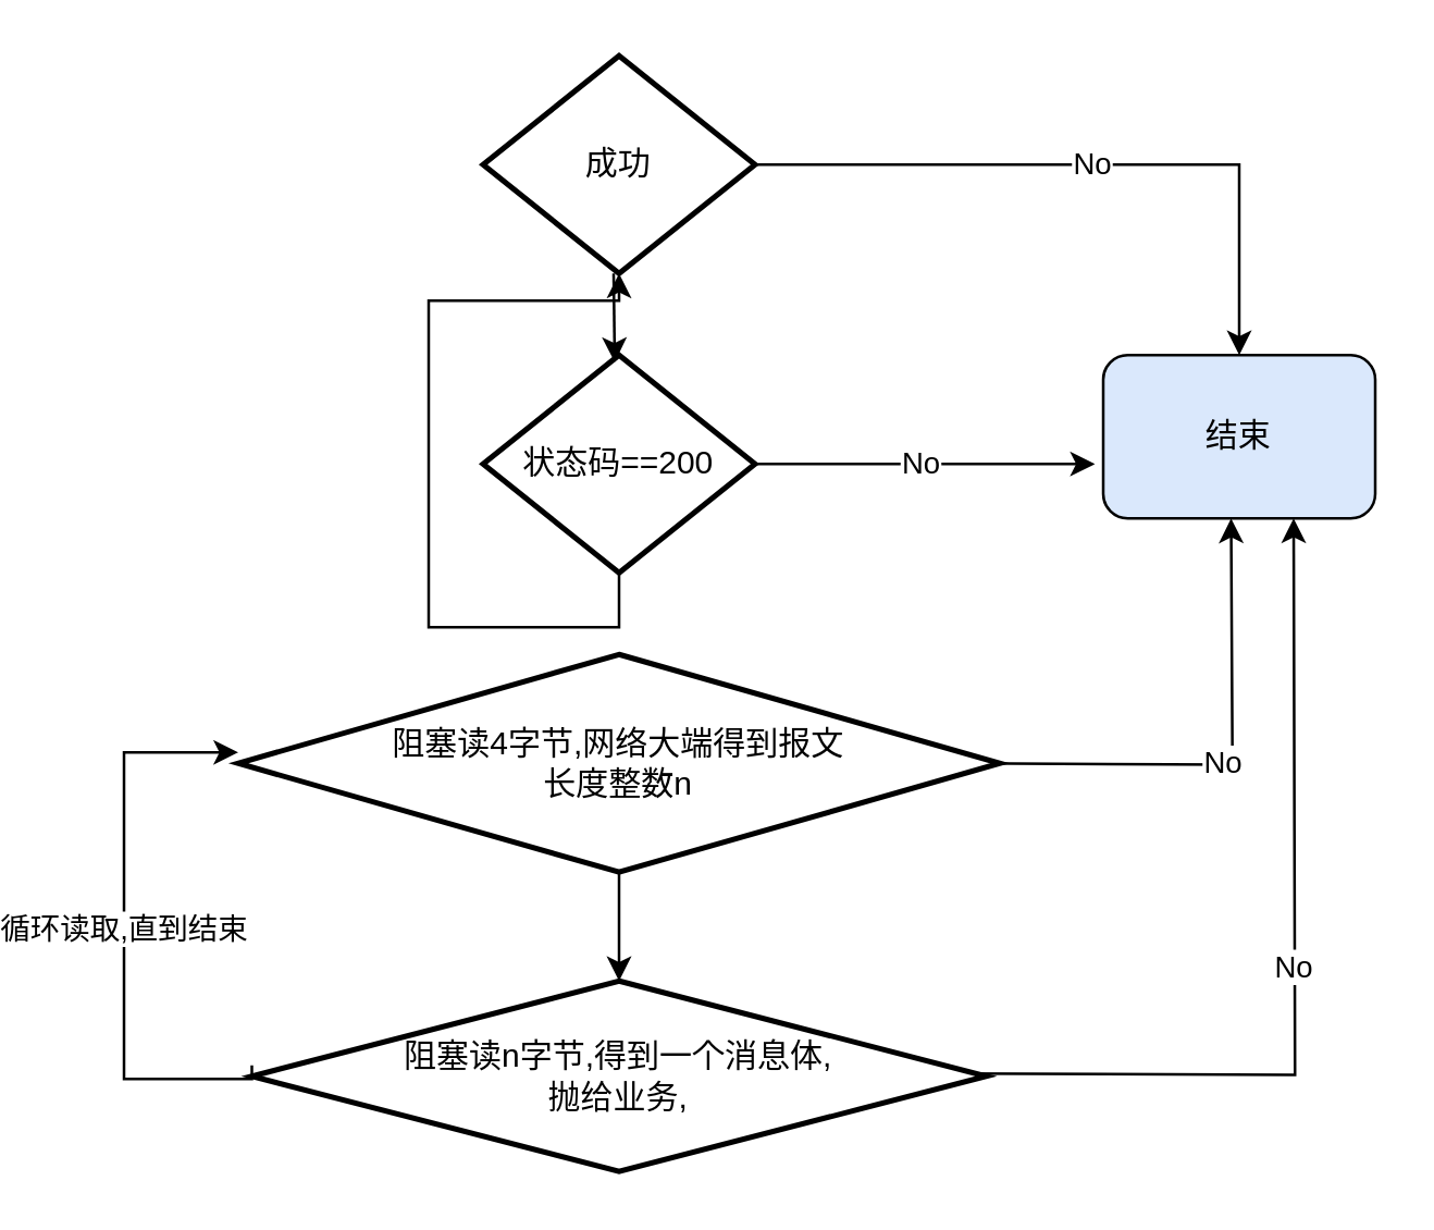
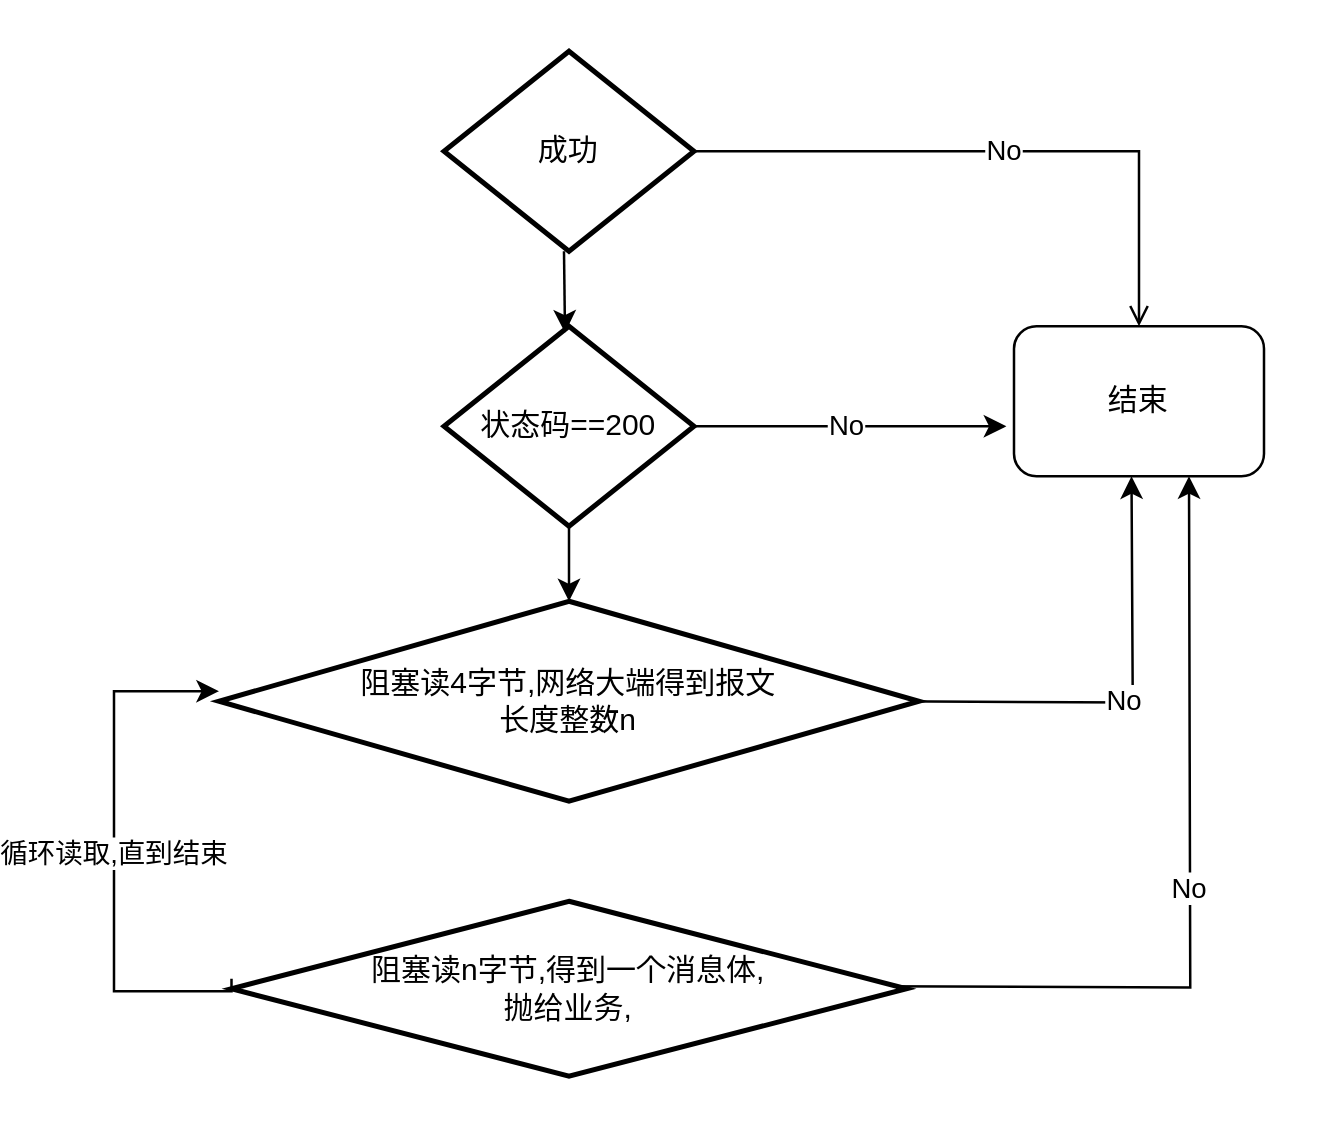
- <mxCell id="2" value="No" style="edgeStyle=orthogonalEdgeStyle;rounded=0;orthogonalLoop=1;jettySize=auto;html=1;exitX=1;exitY=0.5;exitDx=0;exitDy=0;exitPerimeter=0;entryX=0.5;entryY=0;entryDx=0;entryDy=0;" edge="1" parent="1" source="3" target="13"><mxGeometry relative="1" as="geometry" /></mxCell>
+ <mxCell id="2" value="No" style="edgeStyle=orthogonalEdgeStyle;rounded=0;orthogonalLoop=1;jettySize=auto;html=1;exitX=1;exitY=0.5;exitDx=0;exitDy=0;exitPerimeter=0;entryX=0.5;entryY=0;entryDx=0;entryDy=0;endArrow=open;" edge="1" parent="1" source="3" target="13"><mxGeometry relative="1" as="geometry" /></mxCell>
- <mxCell id="13" value="结束" style="rounded=1;whiteSpace=wrap;html=1;fillColor=#dae8fc;" vertex="1" parent="1"><mxGeometry x="380" y="130" width="100" height="60" as="geometry" /></mxCell>
+ <mxCell id="13" value="结束" style="rounded=1;whiteSpace=wrap;html=1;" vertex="1" parent="1"><mxGeometry x="380" y="130" width="100" height="60" as="geometry" /></mxCell>
- <mxCell id="5" style="edgeStyle=orthogonalEdgeStyle;rounded=0;orthogonalLoop=1;jettySize=auto;html=1;exitX=0.5;exitY=1;exitDx=0;exitDy=0;exitPerimeter=0;" edge="1" parent="1" source="6" target="3"><mxGeometry relative="1" as="geometry" /></mxCell>
+ <mxCell id="5" style="edgeStyle=orthogonalEdgeStyle;rounded=0;orthogonalLoop=1;jettySize=auto;html=1;exitX=0.5;exitY=1;exitDx=0;exitDy=0;exitPerimeter=0;entryX=0.5;entryY=0;entryDx=0;entryDy=0;entryPerimeter=0;" edge="1" parent="1" source="6" target="9"><mxGeometry relative="1" as="geometry" /></mxCell>
- <mxCell id="7" style="edgeStyle=orthogonalEdgeStyle;rounded=0;orthogonalLoop=1;jettySize=auto;html=1;exitX=0.5;exitY=1;exitDx=0;exitDy=0;exitPerimeter=0;entryX=0.5;entryY=0;entryDx=0;entryDy=0;entryPerimeter=0;" edge="1" parent="1" source="9" target="12"><mxGeometry relative="1" as="geometry" /></mxCell>
